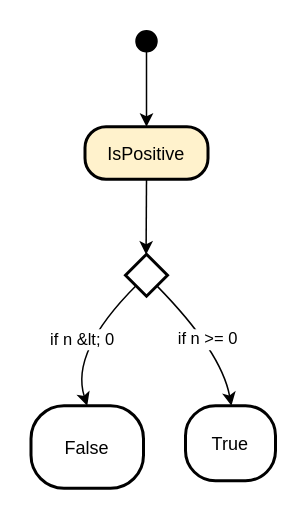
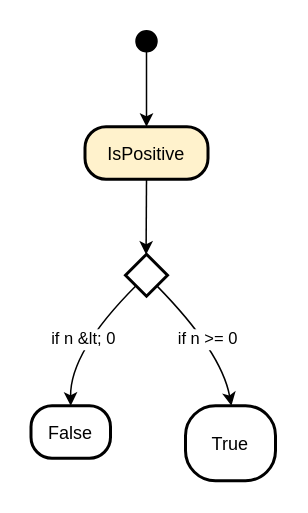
- <mxCell id="5" value="False" style="rounded=1;arcSize=40;strokeWidth=2" parent="1" vertex="1"><mxGeometry x="20" y="270" width="75" height="55" as="geometry" /></mxCell>
+ <mxCell id="5" value="False" style="rounded=1;arcSize=40;strokeWidth=2" parent="1" vertex="1"><mxGeometry x="20" y="270" width="53" height="35" as="geometry" /></mxCell>
